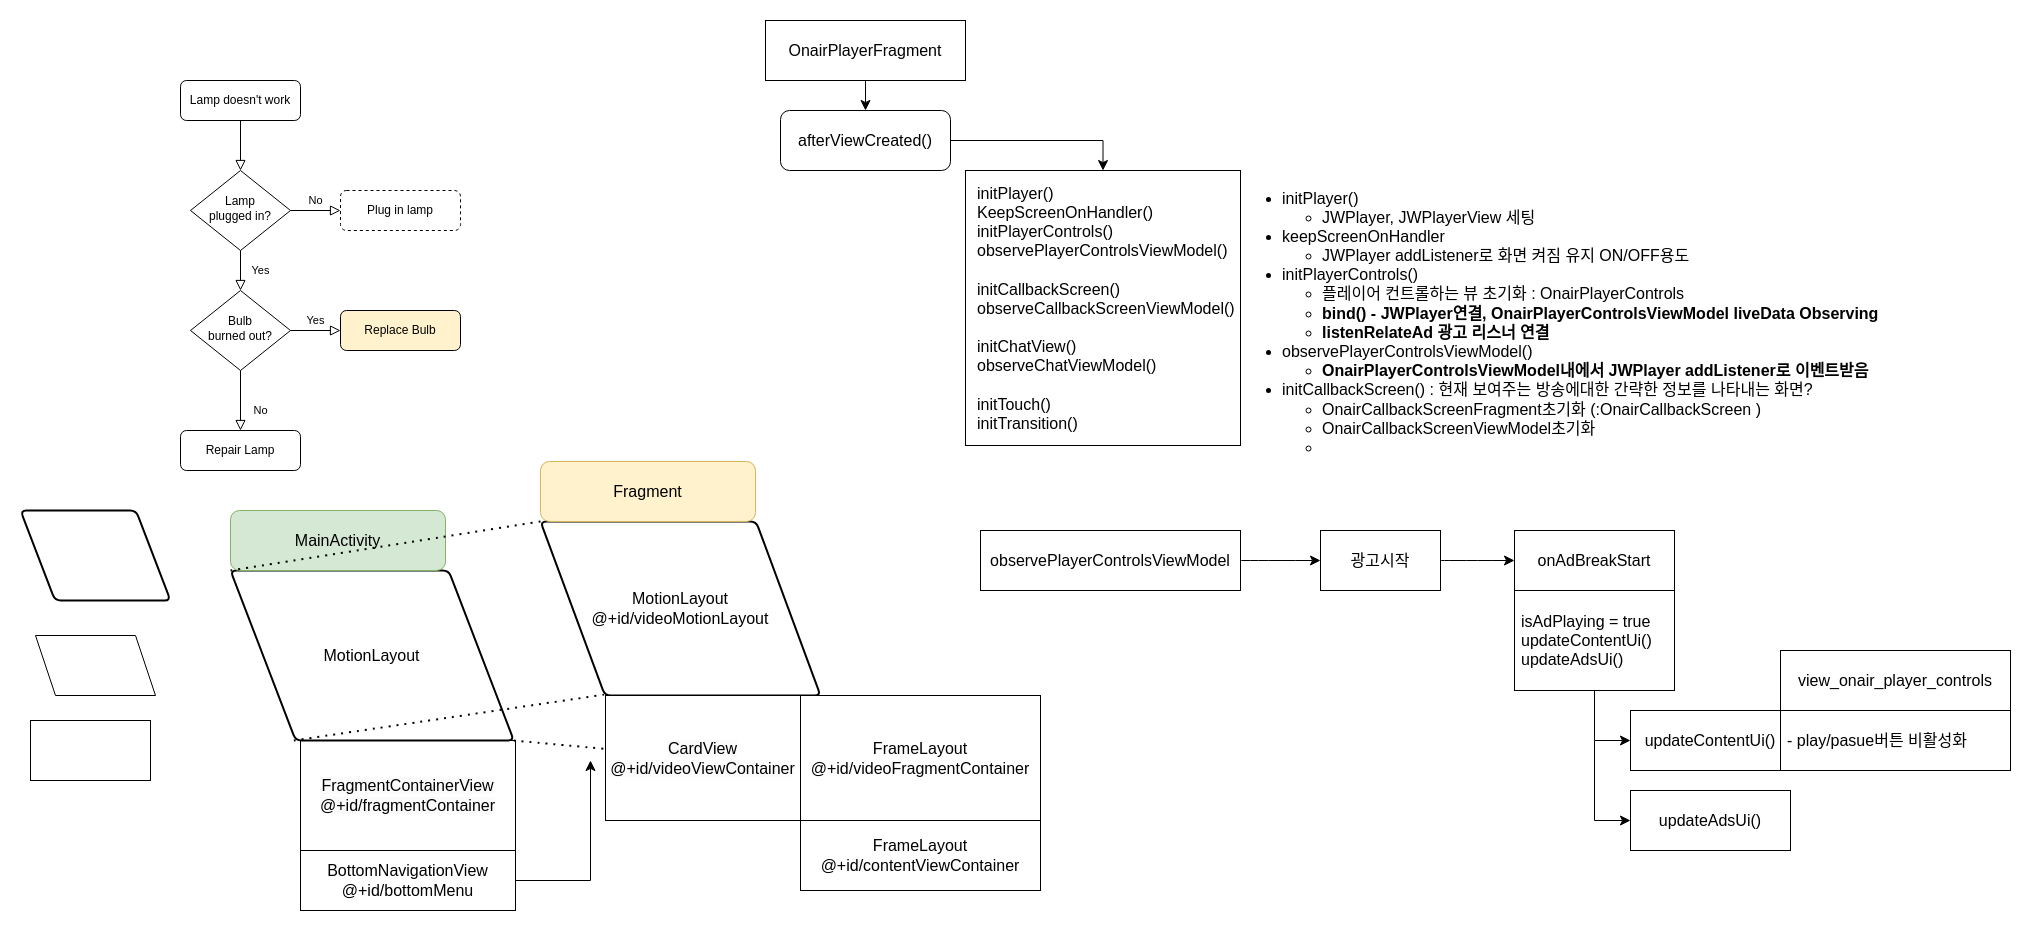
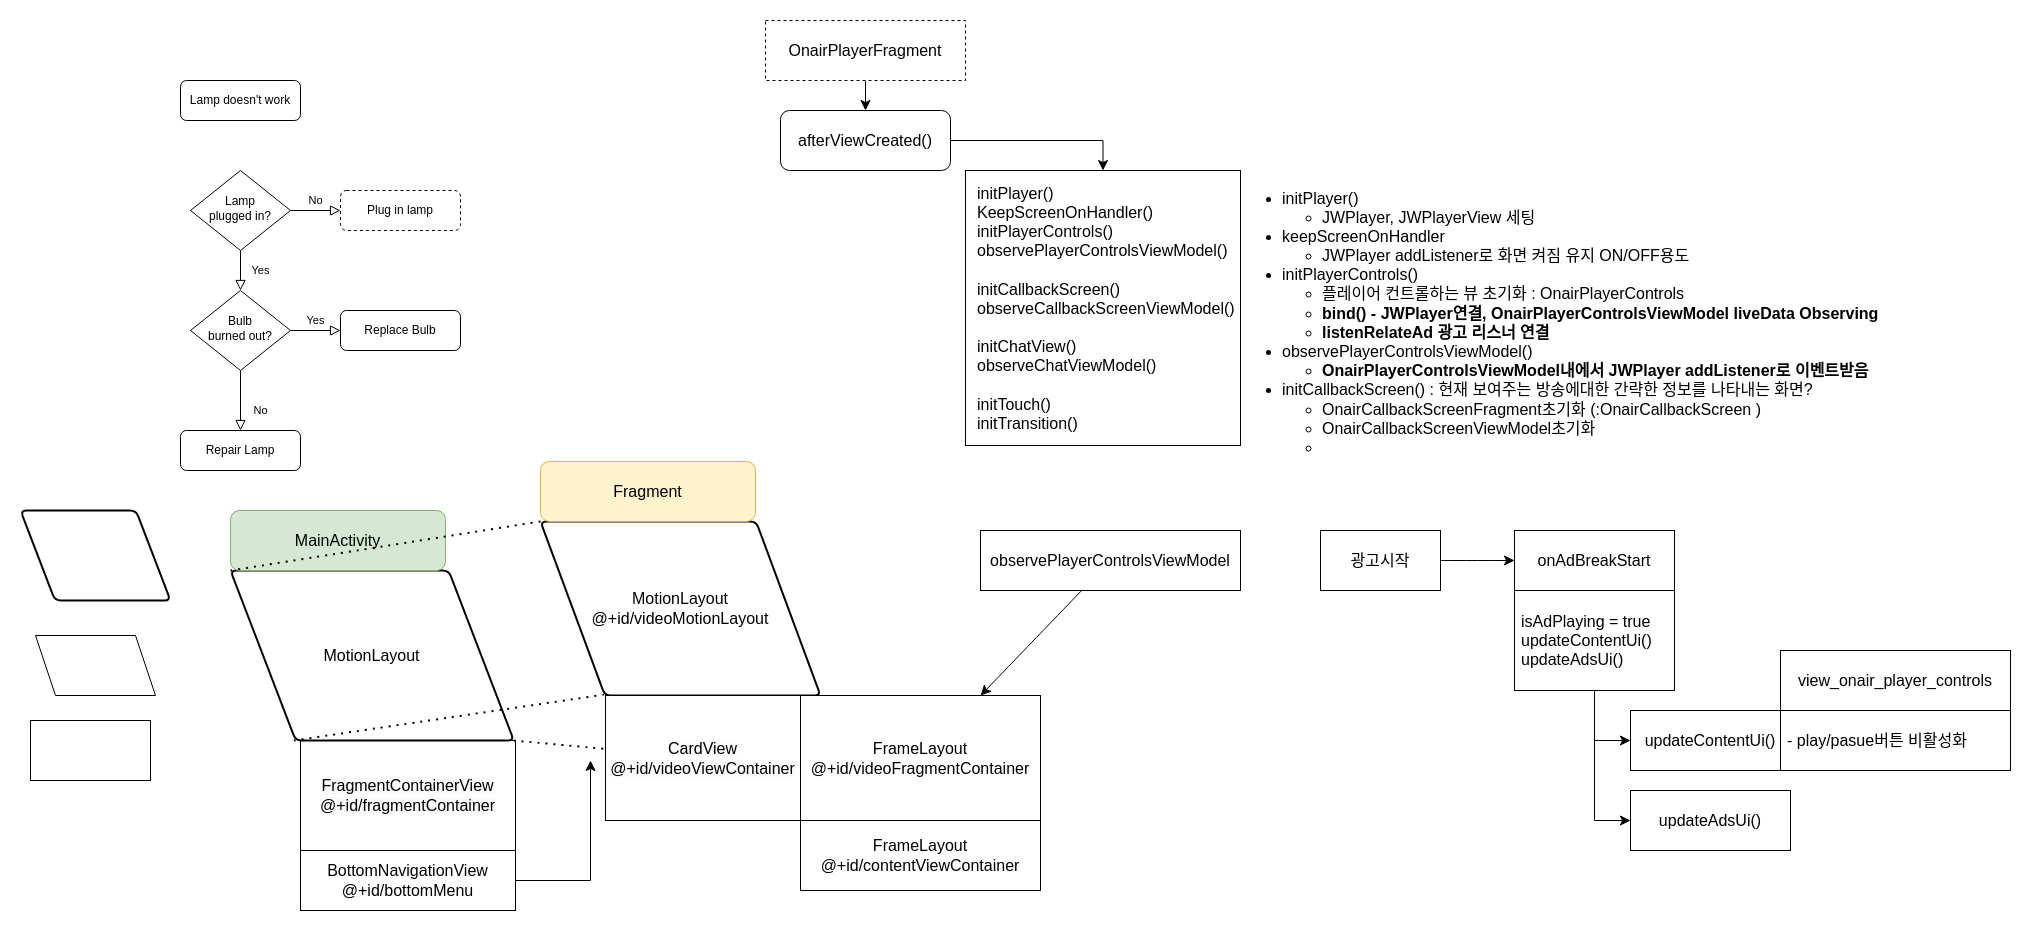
- <mxCell id="32" value="OnairPlayerFragment" style="rounded=0;whiteSpace=wrap;html=1;fontSize=16;" vertex="1" parent="1"><mxGeometry x="765" y="20" width="200" height="60" as="geometry" /></mxCell>
+ <mxCell id="32" value="OnairPlayerFragment" style="rounded=0;whiteSpace=wrap;html=1;fontSize=16;dashed=1;" vertex="1" parent="1"><mxGeometry x="765" y="20" width="200" height="60" as="geometry" /></mxCell>
- <mxCell id="2" value="" style="rounded=0;html=1;jettySize=auto;orthogonalLoop=1;fontSize=11;endArrow=block;endFill=0;endSize=8;strokeWidth=1;shadow=0;labelBackgroundColor=none;edgeStyle=orthogonalEdgeStyle;" parent="1" source="3" target="6" edge="1"><mxGeometry relative="1" as="geometry" /></mxCell>
- <mxCell id="12" value="Replace Bulb" style="rounded=1;whiteSpace=wrap;html=1;fontSize=12;glass=0;strokeWidth=1;shadow=0;fillColor=#fff2cc;" parent="1" vertex="1"><mxGeometry x="340" y="310" width="120" height="40" as="geometry" /></mxCell>
+ <mxCell id="12" value="Replace Bulb" style="rounded=1;whiteSpace=wrap;html=1;fontSize=12;glass=0;strokeWidth=1;shadow=0;" parent="1" vertex="1"><mxGeometry x="340" y="310" width="120" height="40" as="geometry" /></mxCell>
- <mxCell id="40" value="" style="edgeStyle=none;curved=1;rounded=0;orthogonalLoop=1;jettySize=auto;html=1;fontSize=12;startSize=8;endSize=8;" edge="1" parent="1" source="41" target="37"><mxGeometry relative="1" as="geometry" /></mxCell>
+ <mxCell id="40" value="" style="edgeStyle=none;curved=1;rounded=0;orthogonalLoop=1;jettySize=auto;html=1;fontSize=12;startSize=8;endSize=8;" edge="1" parent="1" source="41" target="28"><mxGeometry relative="1" as="geometry" /></mxCell>
